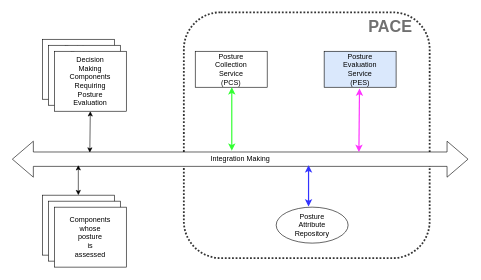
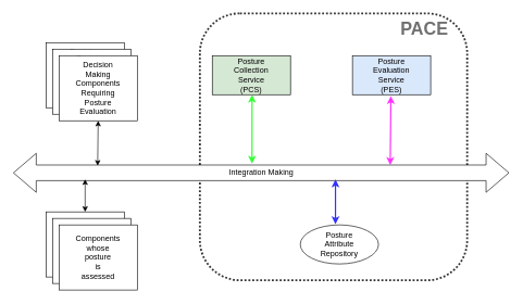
- <mxCell id="4" value="Posture&lt;br&gt;Collection&lt;br&gt;Service&lt;br&gt;(PCS)" style="rounded=0;whiteSpace=wrap;html=1;" parent="1" vertex="1"><mxGeometry x="325" y="85" width="120" height="60" as="geometry" /></mxCell>
+ <mxCell id="4" value="Posture&lt;br&gt;Collection&lt;br&gt;Service&lt;br&gt;(PCS)" style="rounded=0;whiteSpace=wrap;html=1;fillColor=#d5e8d4;" parent="1" vertex="1"><mxGeometry x="325" y="85" width="120" height="60" as="geometry" /></mxCell>
